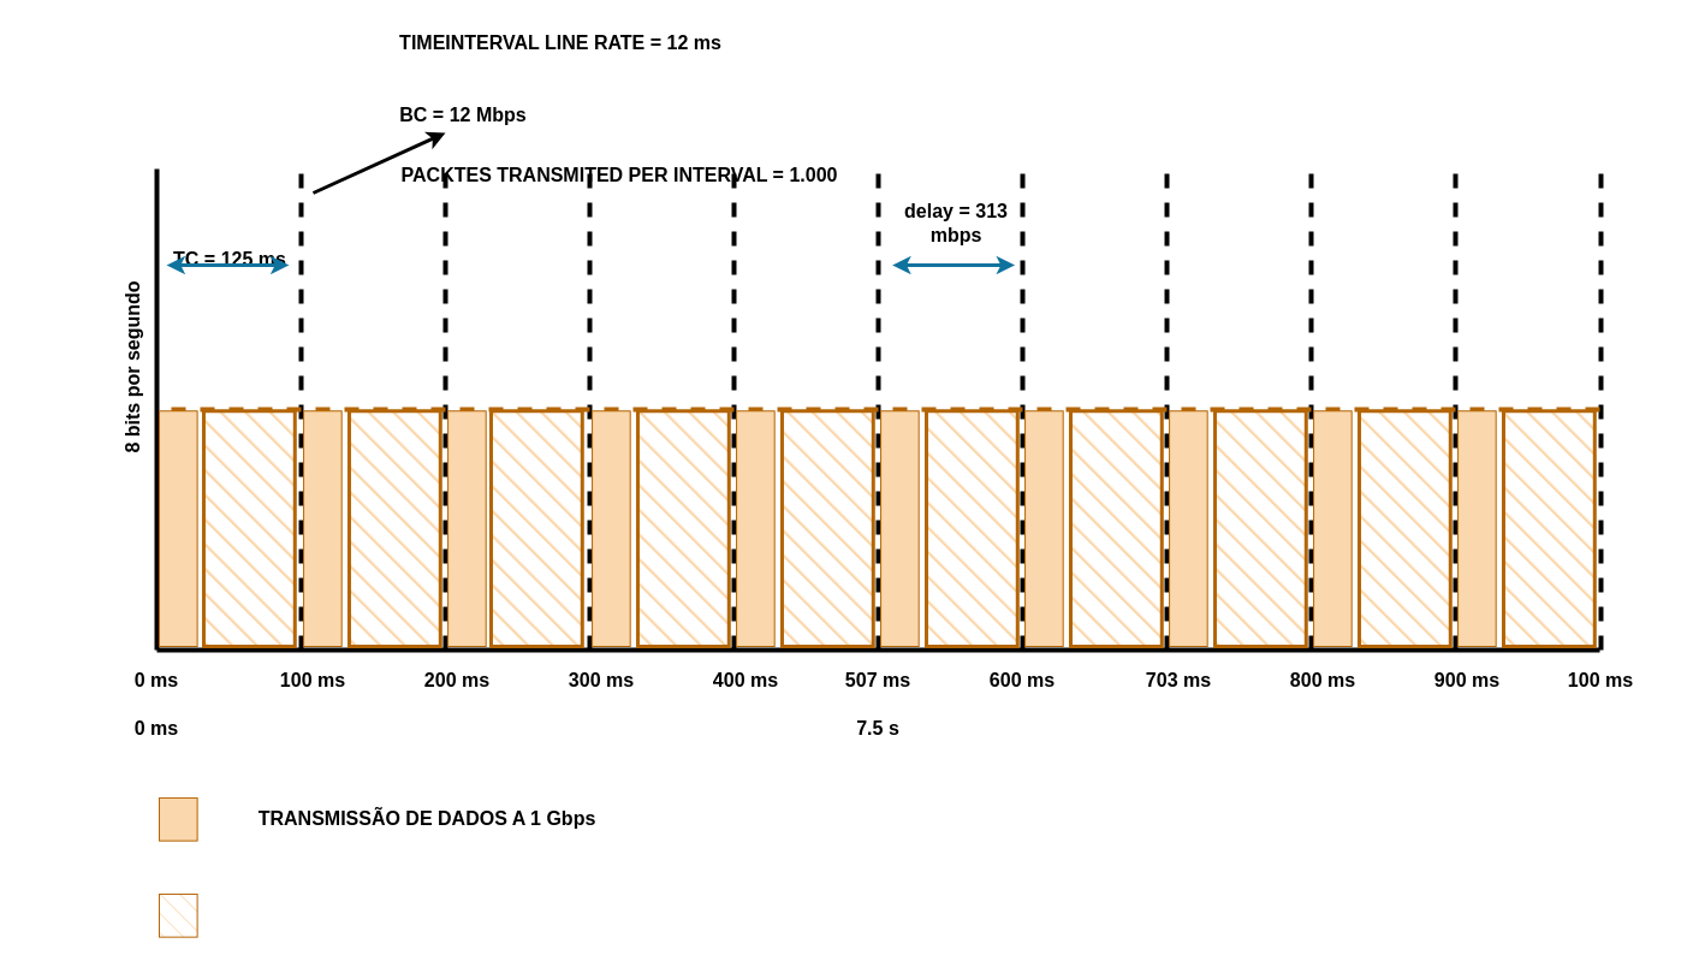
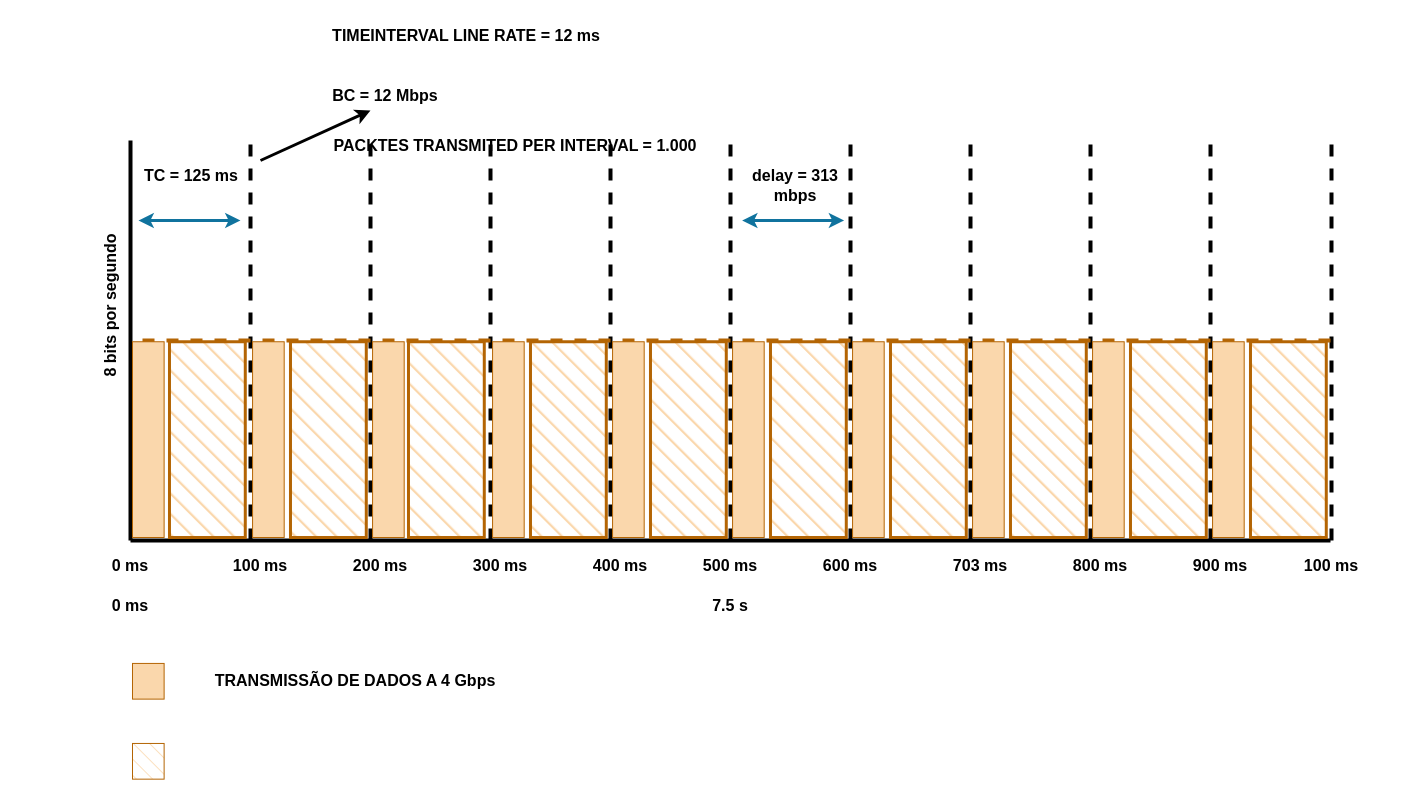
- <mxCell id="49" value="TC = 125 ms" style="text;html=1;strokeColor=none;fillColor=none;align=center;verticalAlign=middle;whiteSpace=wrap;rounded=0;fontSize=16;fontStyle=1" vertex="1" parent="1"><mxGeometry x="140" y="200" width="102.12" height="30" as="geometry" /></mxCell>
+ <mxCell id="49" value="TC = 125 ms" style="text;html=1;strokeColor=none;fillColor=none;align=center;verticalAlign=middle;whiteSpace=wrap;rounded=0;fontSize=16;fontStyle=1" vertex="1" parent="1"><mxGeometry x="140" y="160" width="102.12" height="30" as="geometry" /></mxCell>
- <mxCell id="15" value="507 ms" style="text;html=1;strokeColor=none;fillColor=none;align=center;verticalAlign=middle;whiteSpace=wrap;rounded=0;fontSize=16;fontStyle=1" vertex="1" parent="1"><mxGeometry x="700" y="550" width="60" height="30" as="geometry" /></mxCell>
+ <mxCell id="15" value="500 ms" style="text;html=1;strokeColor=none;fillColor=none;align=center;verticalAlign=middle;whiteSpace=wrap;rounded=0;fontSize=16;fontStyle=1" vertex="1" parent="1"><mxGeometry x="700" y="550" width="60" height="30" as="geometry" /></mxCell>
- <mxCell id="59" value="TRANSMISSÃO DE DADOS A 1 Gbps" style="text;html=1;strokeColor=none;fillColor=none;align=center;verticalAlign=middle;whiteSpace=wrap;rounded=0;fontSize=16;fontStyle=1" vertex="1" parent="1"><mxGeometry x="210" y="664.97" width="290" height="30" as="geometry" /></mxCell>
+ <mxCell id="59" value="TRANSMISSÃO DE DADOS A 4 Gbps" style="text;html=1;strokeColor=none;fillColor=none;align=center;verticalAlign=middle;whiteSpace=wrap;rounded=0;fontSize=16;fontStyle=1" vertex="1" parent="1"><mxGeometry x="210" y="664.97" width="290" height="30" as="geometry" /></mxCell>
